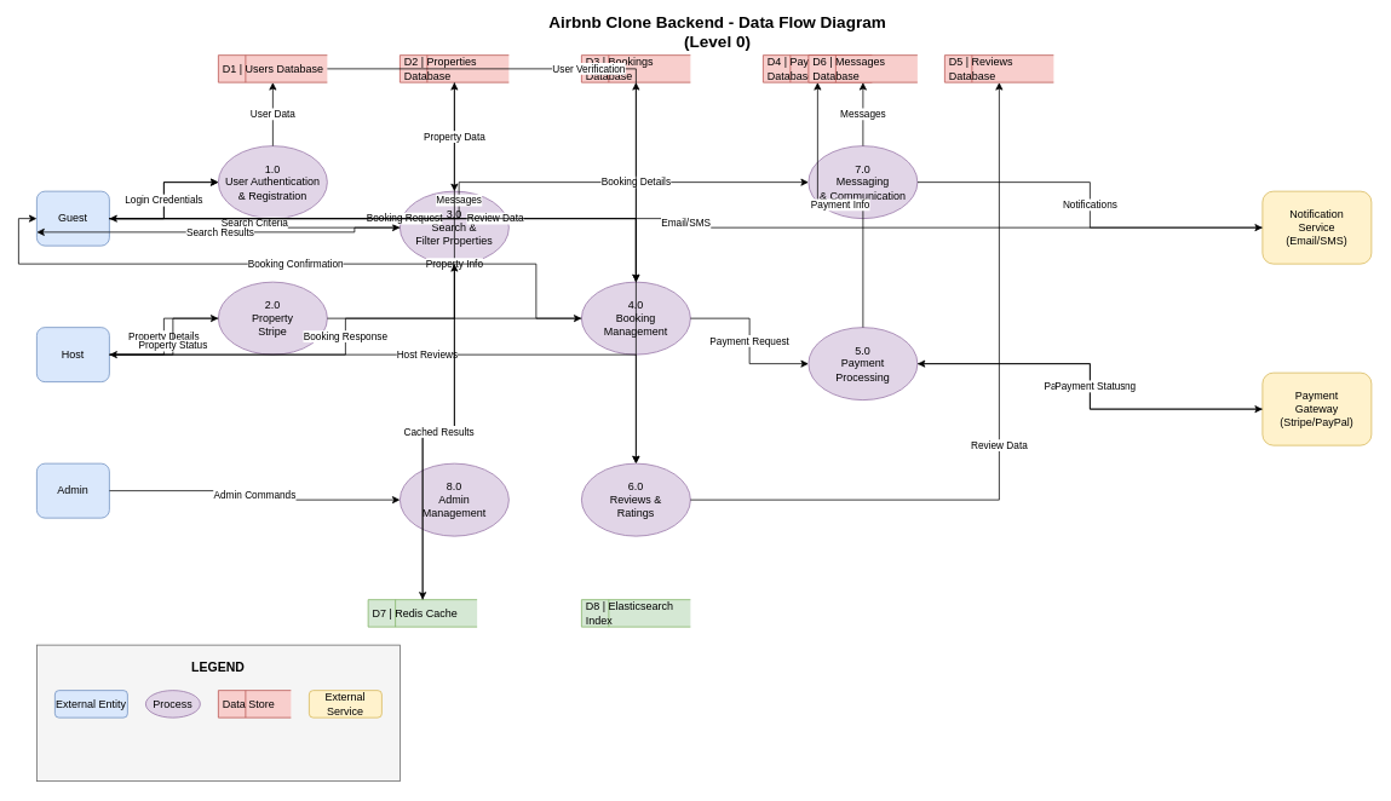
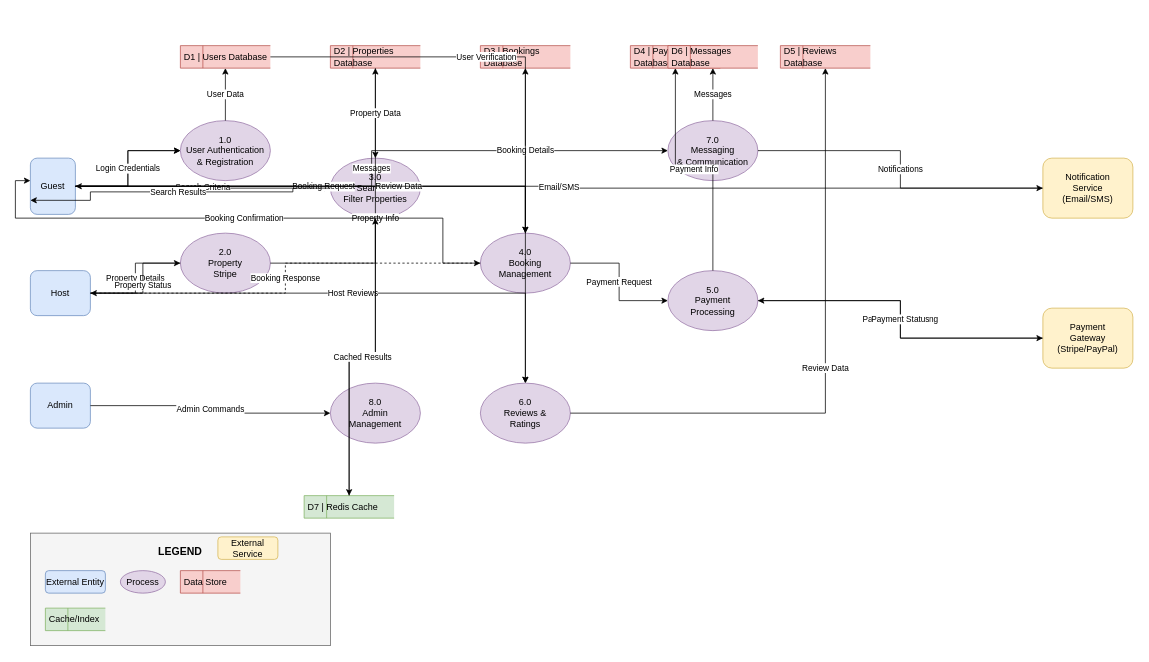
- <mxCell id="58" value="Airbnb Clone Backend - Data Flow Diagram (Level 0)" style="text;html=1;strokeColor=none;fillColor=none;align=center;verticalAlign=middle;whiteSpace=wrap;rounded=0;fontSize=18;fontStyle=1;" vertex="1" parent="1"><mxGeometry x="590" y="20" width="400" height="30" as="geometry" /></mxCell>
- <mxCell id="2" value="Guest" style="rounded=1;whiteSpace=wrap;html=1;fillColor=#dae8fc;strokeColor=#6c8ebf;" vertex="1" parent="1"><mxGeometry x="40" y="210" width="80" height="60" as="geometry" /></mxCell>
+ <mxCell id="2" value="Guest" style="rounded=1;whiteSpace=wrap;html=1;fillColor=#dae8fc;strokeColor=#6c8ebf;" vertex="1" parent="1"><mxGeometry x="40" y="210" width="60" height="75" as="geometry" /></mxCell>
- <mxCell id="30" value="Booking Response" style="edgeStyle=orthogonalEdgeStyle;rounded=0;orthogonalLoop=1;jettySize=auto;html=1;" edge="1" parent="1" source="3" target="10"><mxGeometry relative="1" as="geometry" /></mxCell>
+ <mxCell id="30" value="Booking Response" style="edgeStyle=orthogonalEdgeStyle;rounded=0;orthogonalLoop=1;jettySize=auto;html=1;dashed=1;" edge="1" parent="1" source="3" target="10"><mxGeometry relative="1" as="geometry" /></mxCell>
- <mxCell id="22" value="D8 | Elasticsearch Index" style="html=1;dashed=0;whiteSpace=wrap;shape=mxgraph.dfd.dataStoreID;align=left;spacingLeft=3;points=[[0,0],[0.5,0],[1,0],[0,0.5],[1,0.5],[0,1],[0.5,1],[1,1]];fillColor=#d5e8d4;strokeColor=#82b366;" vertex="1" parent="1"><mxGeometry x="640" y="660" width="120" height="30" as="geometry" /></mxCell>
- <mxCell id="56" value="External Service" style="rounded=1;whiteSpace=wrap;html=1;fillColor=#fff2cc;strokeColor=#d6b656;" vertex="1" parent="1"><mxGeometry x="340" y="760" width="80" height="30" as="geometry" /></mxCell>
+ <mxCell id="56" value="External Service" style="rounded=1;whiteSpace=wrap;html=1;fillColor=#fff2cc;strokeColor=#d6b656;" vertex="1" parent="1"><mxGeometry x="290" y="715" width="80" height="30" as="geometry" /></mxCell>
+ <mxCell id="57" value="Cache/Index" style="html=1;dashed=0;whiteSpace=wrap;shape=mxgraph.dfd.dataStoreID;align=left;spacingLeft=3;fillColor=#d5e8d4;strokeColor=#82b366;" vertex="1" parent="1"><mxGeometry x="60" y="810" width="80" height="30" as="geometry" /></mxCell>
